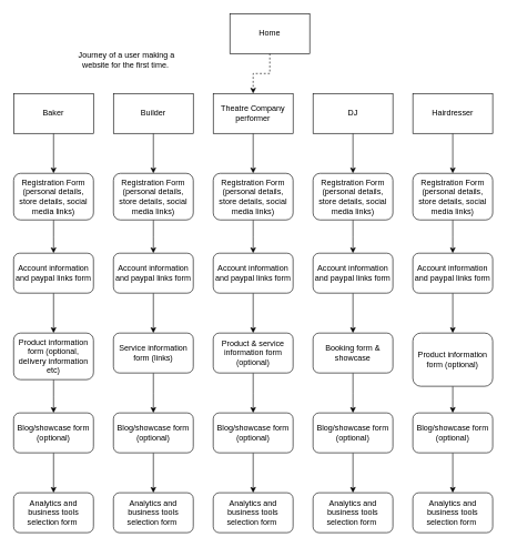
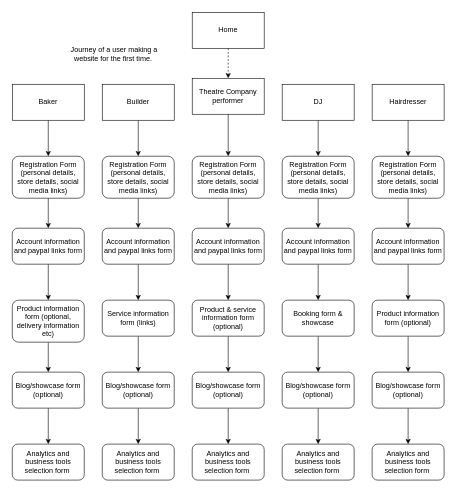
- <mxCell id="3" value="Home" style="rounded=0;whiteSpace=wrap;html=1;" parent="1" vertex="1"><mxGeometry x="345" y="20" width="120" height="60" as="geometry" /></mxCell>
+ <mxCell id="3" value="Home" style="rounded=0;whiteSpace=wrap;html=1;" parent="1" vertex="1"><mxGeometry x="320" y="20" width="120" height="60" as="geometry" /></mxCell>
- <mxCell id="11" value="Theatre Company performer" style="rounded=0;whiteSpace=wrap;html=1;" parent="1" vertex="1"><mxGeometry x="320" y="140" width="120" height="60" as="geometry" /></mxCell>
+ <mxCell id="11" value="Theatre Company performer" style="rounded=0;whiteSpace=wrap;html=1;" parent="1" vertex="1"><mxGeometry x="320" y="130" width="120" height="60" as="geometry" /></mxCell>
- <mxCell id="19" value="Product information form (optional)" style="rounded=1;whiteSpace=wrap;html=1;" parent="1" vertex="1"><mxGeometry x="620" y="500" width="120" height="80" as="geometry" /></mxCell>
+ <mxCell id="19" value="Product information form (optional)" style="rounded=1;whiteSpace=wrap;html=1;" parent="1" vertex="1"><mxGeometry x="620" y="500" width="120" height="60" as="geometry" /></mxCell>
